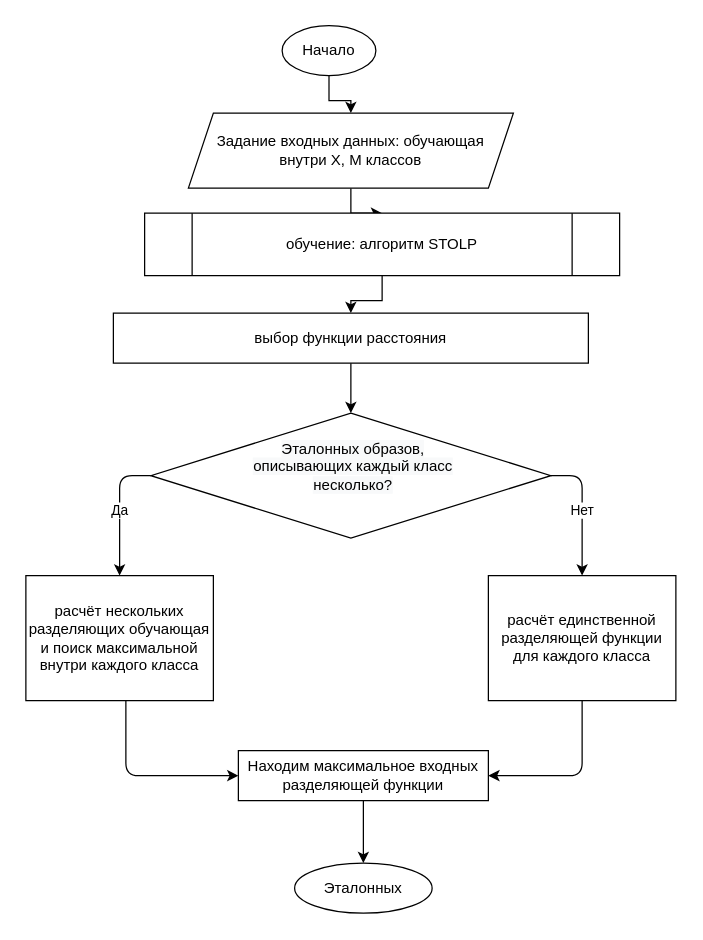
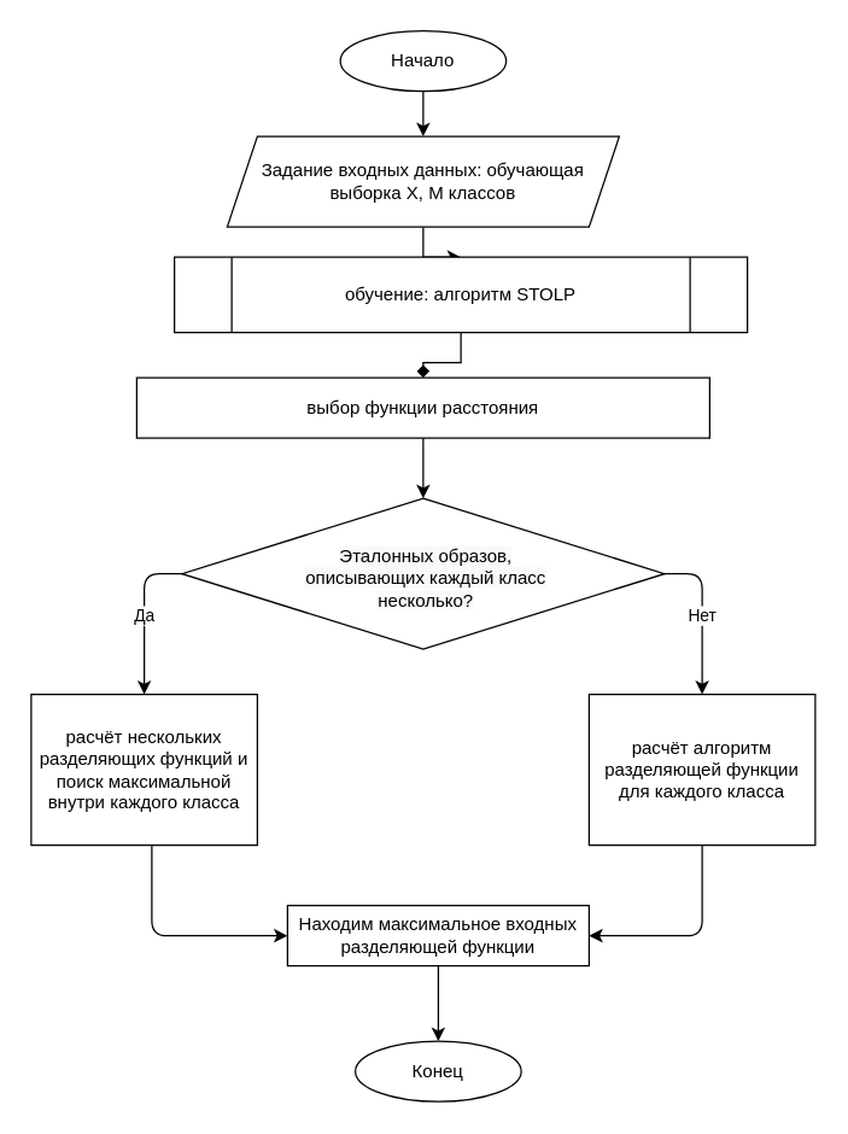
- <mxCell id="3" value="Начало" style="ellipse;whiteSpace=wrap;html=1;" parent="1" vertex="1"><mxGeometry x="225" y="20" width="75" height="40" as="geometry" /></mxCell>
+ <mxCell id="3" value="Начало" style="ellipse;whiteSpace=wrap;html=1;" parent="1" vertex="1"><mxGeometry x="225" y="20" width="110" height="40" as="geometry" /></mxCell>
- <mxCell id="13" value="Задание входных данных: обучающая внутри X, M классов" style="text;html=1;strokeColor=none;fillColor=none;align=center;verticalAlign=middle;whiteSpace=wrap;rounded=0;" parent="1" vertex="1"><mxGeometry x="170" y="90" width="220" height="60" as="geometry" /></mxCell>
+ <mxCell id="13" value="Задание входных данных: обучающая выборка X, M классов" style="text;html=1;strokeColor=none;fillColor=none;align=center;verticalAlign=middle;whiteSpace=wrap;rounded=0;" parent="1" vertex="1"><mxGeometry x="170" y="90" width="220" height="60" as="geometry" /></mxCell>
- <mxCell id="4" style="edgeStyle=orthogonalEdgeStyle;rounded=0;orthogonalLoop=1;jettySize=auto;html=1;" parent="1" source="14" target="7" edge="1"><mxGeometry relative="1" as="geometry"><mxPoint x="280" y="220" as="sourcePoint" /></mxGeometry></mxCell>
+ <mxCell id="4" style="edgeStyle=orthogonalEdgeStyle;rounded=0;orthogonalLoop=1;jettySize=auto;html=1;endArrow=diamond;" parent="1" source="14" target="7" edge="1"><mxGeometry relative="1" as="geometry"><mxPoint x="280" y="220" as="sourcePoint" /></mxGeometry></mxCell>
- <mxCell id="11" value="&lt;span style=&quot;color: rgb(0, 0, 0); font-family: helvetica; font-size: 12px; font-style: normal; font-weight: 400; letter-spacing: normal; text-indent: 0px; text-transform: none; word-spacing: 0px; background-color: rgb(248, 249, 250); display: inline; float: none;&quot;&gt;Эталонных образов, описывающих каждый класс несколько?&lt;/span&gt;" style="text;whiteSpace=wrap;html=1;fontSize=9;align=center;" parent="9" vertex="1"><mxGeometry x="74" y="15" width="176" height="50" as="geometry" /></mxCell>
+ <mxCell id="11" value="&lt;span style=&quot;color: rgb(0, 0, 0); font-family: helvetica; font-size: 12px; font-style: normal; font-weight: 400; letter-spacing: normal; text-indent: 0px; text-transform: none; word-spacing: 0px; background-color: rgb(248, 249, 250); display: inline; float: none;&quot;&gt;Эталонных образов, описывающих каждый класс несколько?&lt;/span&gt;" style="text;whiteSpace=wrap;html=1;fontSize=9;align=center;" parent="9" vertex="1"><mxGeometry x="74" y="25" width="176" height="50" as="geometry" /></mxCell>
- <mxCell id="16" value="расчёт нескольких разделяющих обучающая и поиск максимальной внутри каждого класса" style="rounded=0;whiteSpace=wrap;html=1;" vertex="1" parent="1"><mxGeometry x="20" y="460" width="150" height="100" as="geometry" /></mxCell>
+ <mxCell id="16" value="расчёт нескольких разделяющих функций и поиск максимальной внутри каждого класса" style="rounded=0;whiteSpace=wrap;html=1;" vertex="1" parent="1"><mxGeometry x="20" y="460" width="150" height="100" as="geometry" /></mxCell>
- <mxCell id="19" value="расчёт единственной разделяющей функции для каждого класса" style="rounded=0;whiteSpace=wrap;html=1;" vertex="1" parent="1"><mxGeometry x="390" y="460" width="150" height="100" as="geometry" /></mxCell>
+ <mxCell id="19" value="расчёт алгоритм разделяющей функции для каждого класса" style="rounded=0;whiteSpace=wrap;html=1;" vertex="1" parent="1"><mxGeometry x="390" y="460" width="150" height="100" as="geometry" /></mxCell>
- <mxCell id="8" value="Эталонных" style="ellipse;whiteSpace=wrap;html=1;" parent="1" vertex="1"><mxGeometry x="235" y="690" width="110" height="40" as="geometry" /></mxCell>
+ <mxCell id="8" value="Конец" style="ellipse;whiteSpace=wrap;html=1;" parent="1" vertex="1"><mxGeometry x="235" y="690" width="110" height="40" as="geometry" /></mxCell>
